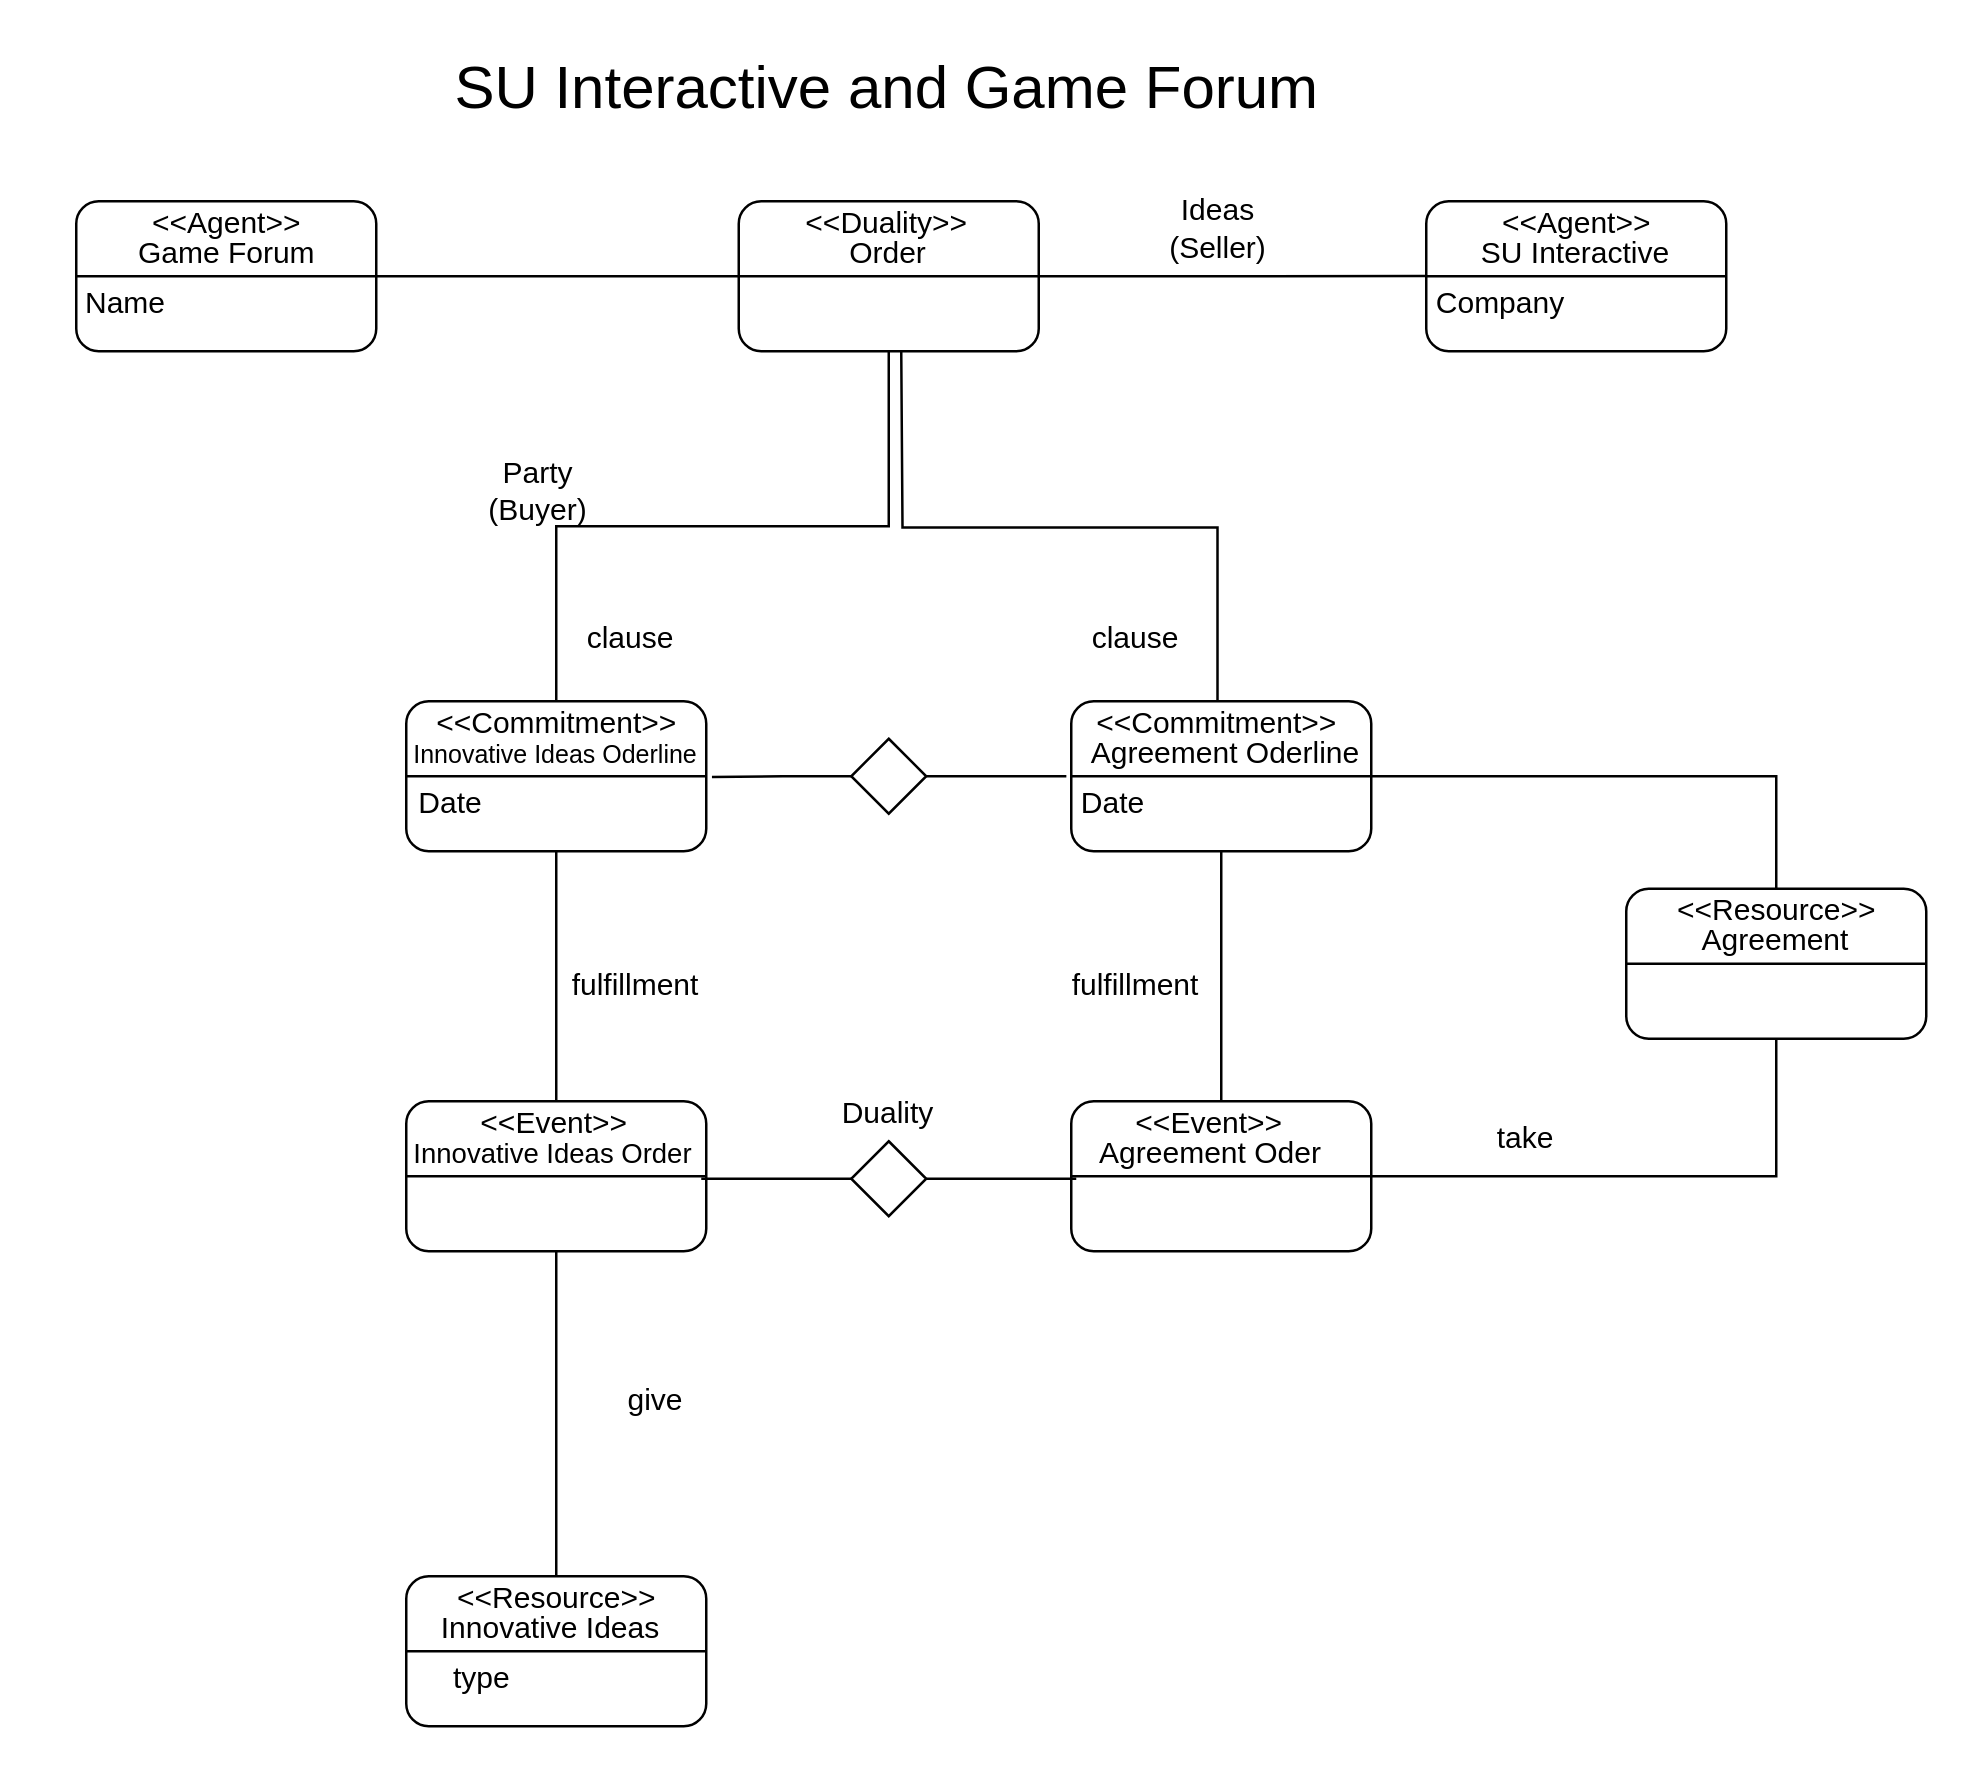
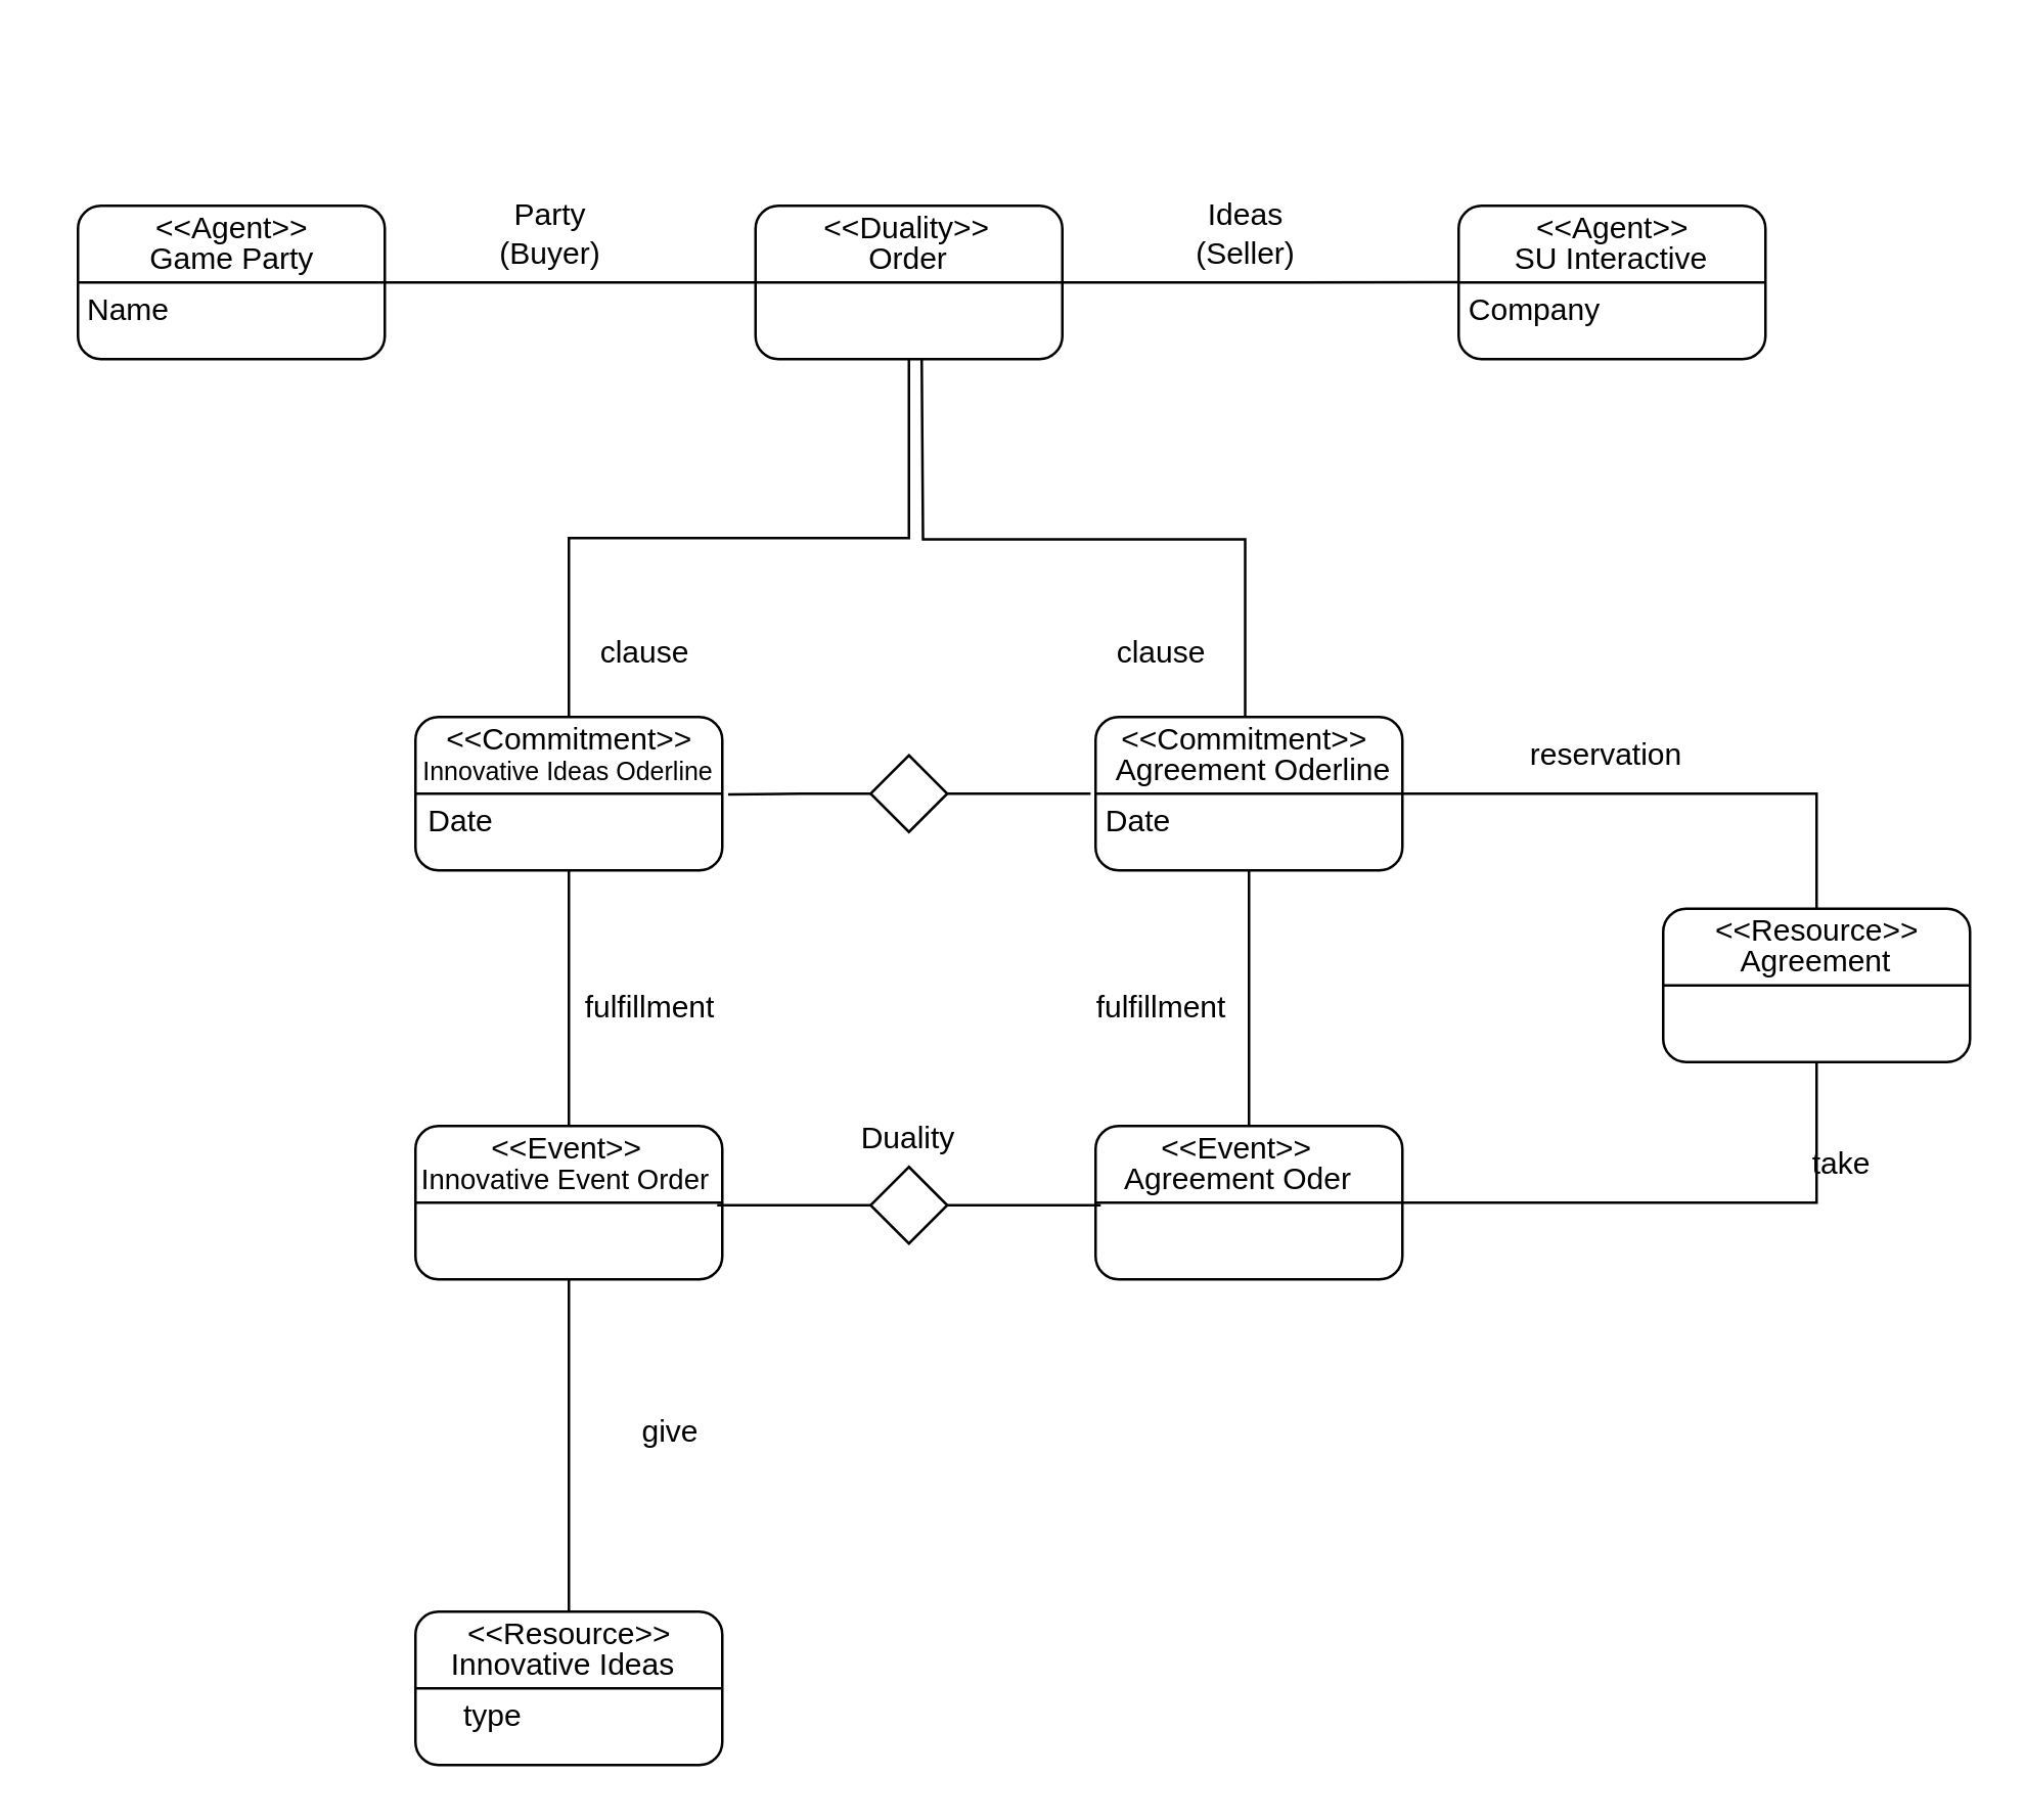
- <mxCell id="2" value="&lt;font style=&quot;font-size: 24px&quot;&gt;SU Interactive and Game Forum&lt;br&gt;&lt;/font&gt;" style="text;html=1;strokeColor=none;fillColor=none;align=center;verticalAlign=middle;whiteSpace=wrap;rounded=0;" parent="1" vertex="1"><mxGeometry x="152" y="20" width="405" height="30" as="geometry" /></mxCell>
- <mxCell id="13" value="Game Forum" style="text;html=1;strokeColor=none;fillColor=none;align=center;verticalAlign=middle;whiteSpace=wrap;rounded=0;fontSize=12;" parent="1" vertex="1"><mxGeometry x="47.5" y="96" width="85" height="10" as="geometry" /></mxCell>
+ <mxCell id="13" value="Game Party" style="text;html=1;strokeColor=none;fillColor=none;align=center;verticalAlign=middle;whiteSpace=wrap;rounded=0;fontSize=12;" parent="1" vertex="1"><mxGeometry x="47.5" y="96" width="85" height="10" as="geometry" /></mxCell>
- <mxCell id="56" value="Party&lt;br&gt;(Buyer)" style="text;html=1;strokeColor=none;fillColor=none;align=center;verticalAlign=middle;whiteSpace=wrap;rounded=0;fontSize=12;" parent="1" vertex="1"><mxGeometry x="185" y="181" width="60" height="30" as="geometry" /></mxCell>
+ <mxCell id="56" value="Party&lt;br&gt;(Buyer)" style="text;html=1;strokeColor=none;fillColor=none;align=center;verticalAlign=middle;whiteSpace=wrap;rounded=0;fontSize=12;" parent="1" vertex="1"><mxGeometry x="185" y="76" width="60" height="30" as="geometry" /></mxCell>
+ <mxCell id="66" value="reservation" style="text;html=1;strokeColor=none;fillColor=none;align=center;verticalAlign=middle;whiteSpace=wrap;rounded=0;fontSize=12;" parent="1" vertex="1"><mxGeometry x="597.5" y="280" width="60" height="30" as="geometry" /></mxCell>
- <mxCell id="67" value="take" style="text;html=1;strokeColor=none;fillColor=none;align=center;verticalAlign=middle;whiteSpace=wrap;rounded=0;fontSize=12;" parent="1" vertex="1"><mxGeometry x="580" y="440" width="60" height="30" as="geometry" /></mxCell>
+ <mxCell id="67" value="take" style="text;html=1;strokeColor=none;fillColor=none;align=center;verticalAlign=middle;whiteSpace=wrap;rounded=0;fontSize=12;" parent="1" vertex="1"><mxGeometry x="690" y="440" width="60" height="30" as="geometry" /></mxCell>
- <mxCell id="36" value="&lt;font style=&quot;font-size: 11px&quot;&gt;Innovative Ideas Order&lt;/font&gt;" style="text;html=1;strokeColor=none;fillColor=none;align=center;verticalAlign=middle;whiteSpace=wrap;rounded=0;fontSize=12;" parent="1" vertex="1"><mxGeometry x="136" y="456" width="170" height="10" as="geometry" /></mxCell>
+ <mxCell id="36" value="&lt;font style=&quot;font-size: 11px&quot;&gt;Innovative Event Order&lt;/font&gt;" style="text;html=1;strokeColor=none;fillColor=none;align=center;verticalAlign=middle;whiteSpace=wrap;rounded=0;fontSize=12;" parent="1" vertex="1"><mxGeometry x="136" y="456" width="170" height="10" as="geometry" /></mxCell>
